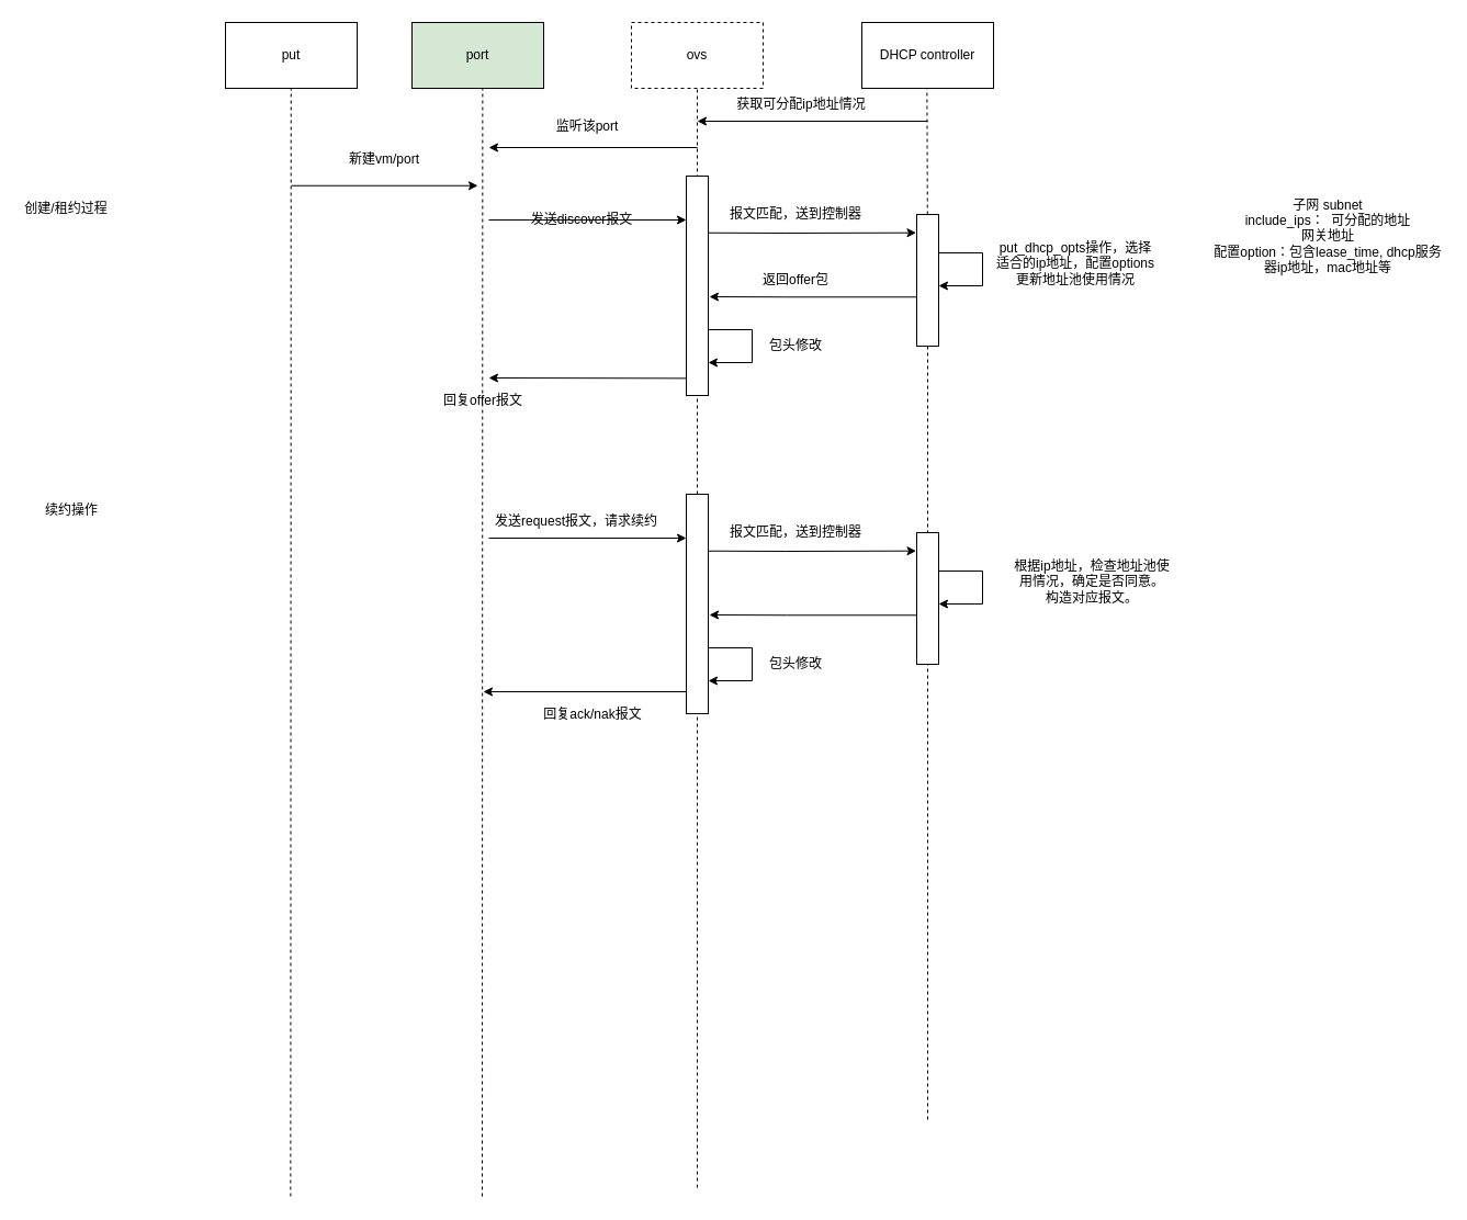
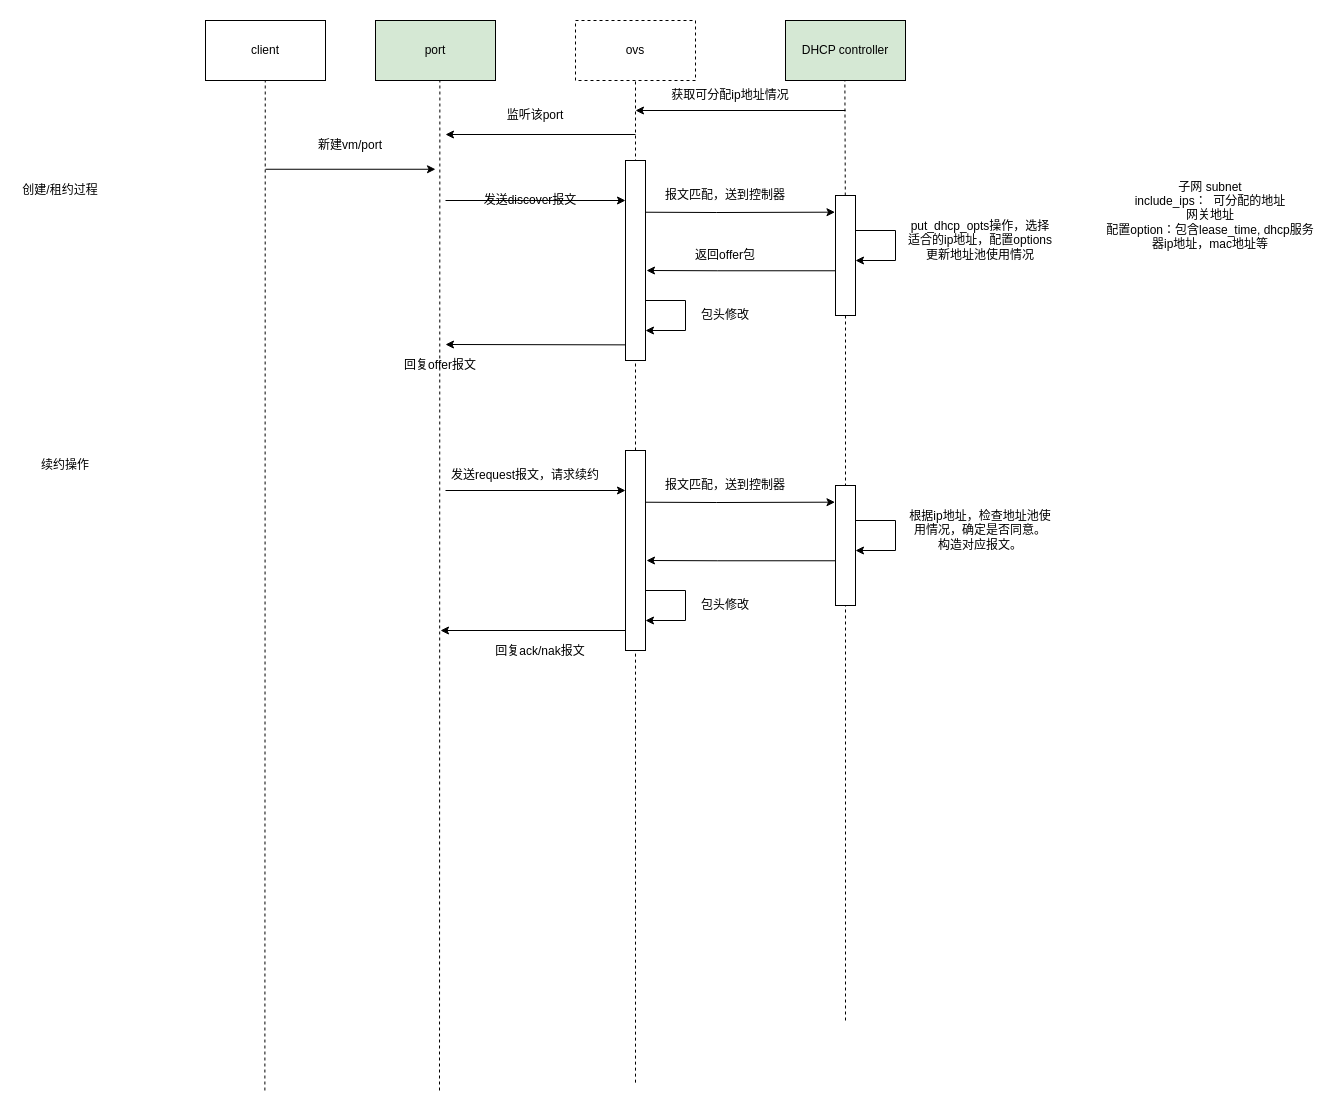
- <mxCell id="42" value="put" style="rounded=0;whiteSpace=wrap;html=1;" vertex="1" parent="1"><mxGeometry x="205" y="20" width="120" height="60" as="geometry" /></mxCell>
+ <mxCell id="42" value="client" style="rounded=0;whiteSpace=wrap;html=1;" vertex="1" parent="1"><mxGeometry x="205" y="20" width="120" height="60" as="geometry" /></mxCell>
- <mxCell id="13" value="DHCP controller" style="rounded=0;whiteSpace=wrap;html=1;" vertex="1" parent="1"><mxGeometry x="785" y="20" width="120" height="60" as="geometry" /></mxCell>
+ <mxCell id="13" value="DHCP controller" style="rounded=0;whiteSpace=wrap;html=1;fillColor=#d5e8d4;" vertex="1" parent="1"><mxGeometry x="785" y="20" width="120" height="60" as="geometry" /></mxCell>
- <mxCell id="33" value="根据ip地址，检查地址池使用情况，确定是否同意。&lt;br&gt;构造对应报文。" style="text;html=1;strokeColor=none;fillColor=none;align=center;verticalAlign=middle;whiteSpace=wrap;rounded=0;" vertex="1" parent="1"><mxGeometry x="920" y="490" width="150" height="80" as="geometry" /></mxCell>
+ <mxCell id="33" value="根据ip地址，检查地址池使用情况，确定是否同意。&lt;br&gt;构造对应报文。" style="text;html=1;strokeColor=none;fillColor=none;align=center;verticalAlign=middle;whiteSpace=wrap;rounded=0;" vertex="1" parent="1"><mxGeometry x="905" y="490" width="150" height="80" as="geometry" /></mxCell>
